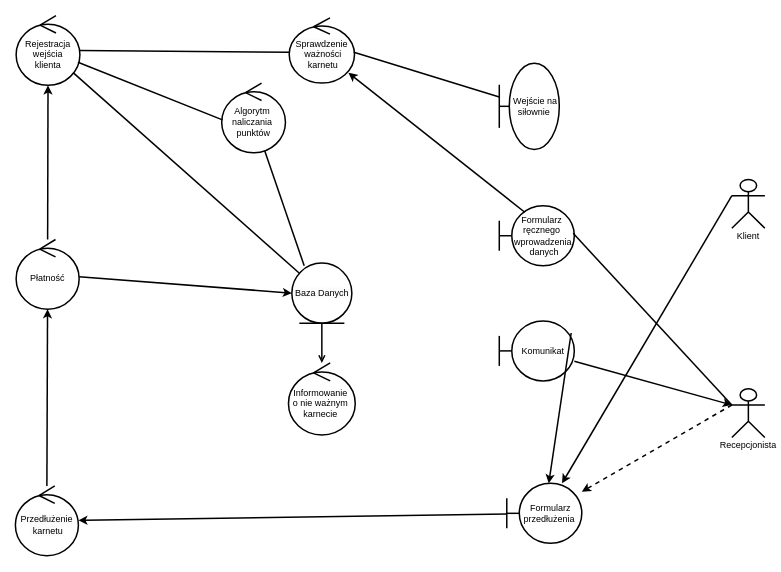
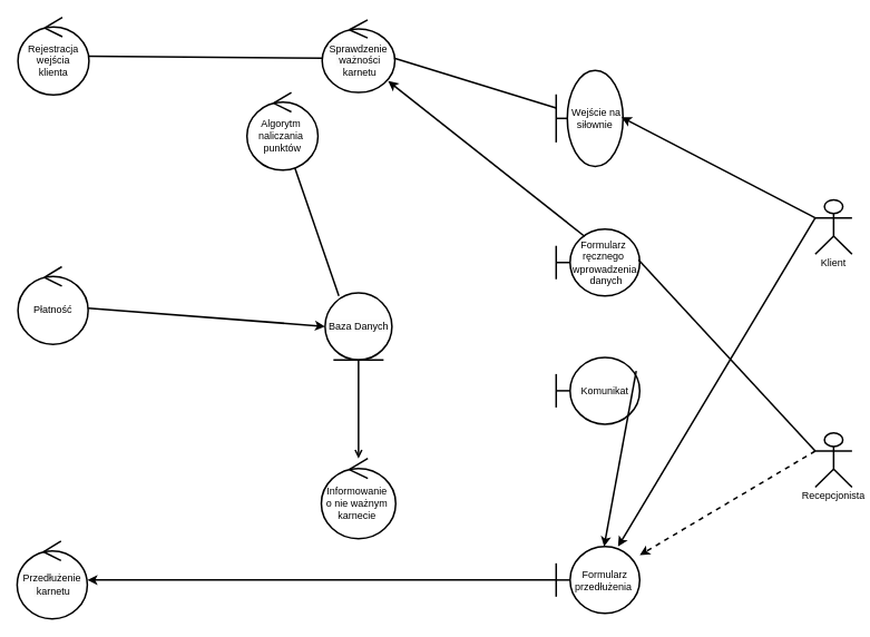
- <mxCell id="30" style="edgeStyle=none;rounded=0;orthogonalLoop=1;jettySize=auto;html=1;entryX=0.012;entryY=0.527;entryDx=0;entryDy=0;entryPerimeter=0;endArrow=none;startFill=0;strokeWidth=2;" parent="1" source="10" target="29" edge="1"><mxGeometry relative="1" as="geometry" /></mxCell>
+ <mxCell id="14" style="rounded=0;orthogonalLoop=1;jettySize=auto;html=1;entryX=0.976;entryY=0.487;entryDx=0;entryDy=0;entryPerimeter=0;exitX=0;exitY=0.333;exitDx=0;exitDy=0;exitPerimeter=0;strokeWidth=2;fontSize=12;" parent="1" source="13" target="6" edge="1"><mxGeometry relative="1" as="geometry" /></mxCell>
- <mxCell id="20" style="edgeStyle=none;rounded=0;orthogonalLoop=1;jettySize=auto;html=1;strokeWidth=2;fontSize=12;" parent="1" source="19" target="10" edge="1"><mxGeometry relative="1" as="geometry"><mxPoint x="147" y="282.5" as="targetPoint" /></mxGeometry></mxCell>
- <mxCell id="4" style="endArrow=none;startFill=0;strokeWidth=2;fontSize=12;" parent="1" source="10" target="11" edge="1"><mxGeometry relative="1" as="geometry"><mxPoint x="458.622" y="344.416" as="sourcePoint" /><mxPoint x="342" y="236.5" as="targetPoint" /></mxGeometry></mxCell>
- <mxCell id="26" style="edgeStyle=none;rounded=0;orthogonalLoop=1;jettySize=auto;html=1;entryX=0;entryY=0.333;entryDx=0;entryDy=0;entryPerimeter=0;strokeWidth=2;fontSize=12;" parent="1" source="25" target="3" edge="1"><mxGeometry relative="1" as="geometry"><mxPoint x="833" y="501.5" as="targetPoint" /></mxGeometry></mxCell>
- <mxCell id="9" value="&lt;div&gt;&lt;span style=&quot;text-wrap-mode: nowrap;&quot;&gt;Informowanie&amp;nbsp;&lt;/span&gt;&lt;/div&gt;&lt;div&gt;&lt;span style=&quot;text-wrap-mode: nowrap;&quot;&gt;o nie ważnym&amp;nbsp;&lt;/span&gt;&lt;/div&gt;&lt;div&gt;&lt;span style=&quot;text-wrap-mode: nowrap;&quot;&gt;karnecie&amp;nbsp;&lt;/span&gt;&lt;/div&gt;" style="ellipse;shape=umlControl;whiteSpace=wrap;html=1;strokeWidth=2;fontSize=12;" parent="1" vertex="1"><mxGeometry x="384" y="483" width="89" height="96" as="geometry" /></mxCell>
+ <mxCell id="9" value="&lt;div&gt;&lt;span style=&quot;text-wrap-mode: nowrap;&quot;&gt;Informowanie&amp;nbsp;&lt;/span&gt;&lt;/div&gt;&lt;div&gt;&lt;span style=&quot;text-wrap-mode: nowrap;&quot;&gt;o nie ważnym&amp;nbsp;&lt;/span&gt;&lt;/div&gt;&lt;div&gt;&lt;span style=&quot;text-wrap-mode: nowrap;&quot;&gt;karnecie&amp;nbsp;&lt;/span&gt;&lt;/div&gt;" style="ellipse;shape=umlControl;whiteSpace=wrap;html=1;strokeWidth=2;fontSize=12;" parent="1" vertex="1"><mxGeometry x="384" y="548" width="89" height="96" as="geometry" /></mxCell>
- <mxCell id="21" style="edgeStyle=none;rounded=0;orthogonalLoop=1;jettySize=auto;html=1;strokeWidth=2;fontSize=12;" parent="1" source="22" target="19" edge="1"><mxGeometry relative="1" as="geometry" /></mxCell>
- <mxCell id="24" value="&lt;div&gt;Formularz przedłużenia&amp;nbsp;&lt;/div&gt;" style="shape=umlBoundary;whiteSpace=wrap;html=1;strokeWidth=2;fontSize=12;" parent="1" vertex="1"><mxGeometry x="675" y="643.5" width="100" height="80" as="geometry" /></mxCell>
+ <mxCell id="24" value="&lt;div&gt;Formularz przedłużenia&amp;nbsp;&lt;/div&gt;" style="shape=umlBoundary;whiteSpace=wrap;html=1;strokeWidth=2;fontSize=12;" parent="1" vertex="1"><mxGeometry x="665" y="653.5" width="100" height="80" as="geometry" /></mxCell>
